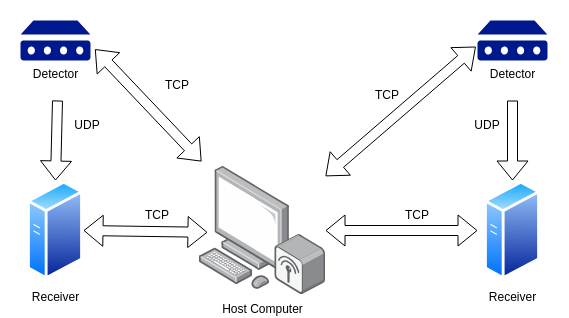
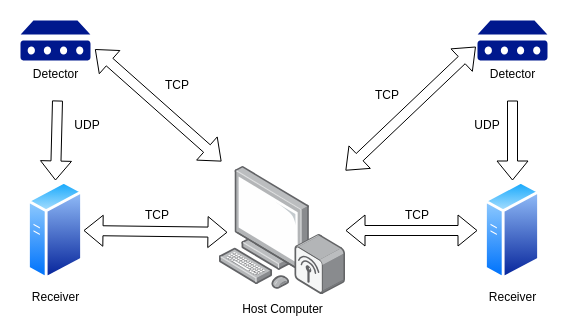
- <mxCell id="2" value="Host Computer" style="image;points=[];html=1;align=center;shadow=0;dashed=0;image=img/lib/allied_telesis/computer_and_terminals/Personal_Computer_Wireless.svg;" parent="1" vertex="1"><mxGeometry x="199" y="165" width="126" height="130" as="geometry" /></mxCell>
+ <mxCell id="2" value="Host Computer" style="image;points=[];html=1;align=center;shadow=0;dashed=0;image=img/lib/allied_telesis/computer_and_terminals/Personal_Computer_Wireless.svg;" parent="1" vertex="1"><mxGeometry x="219" y="165" width="126" height="130" as="geometry" /></mxCell>
